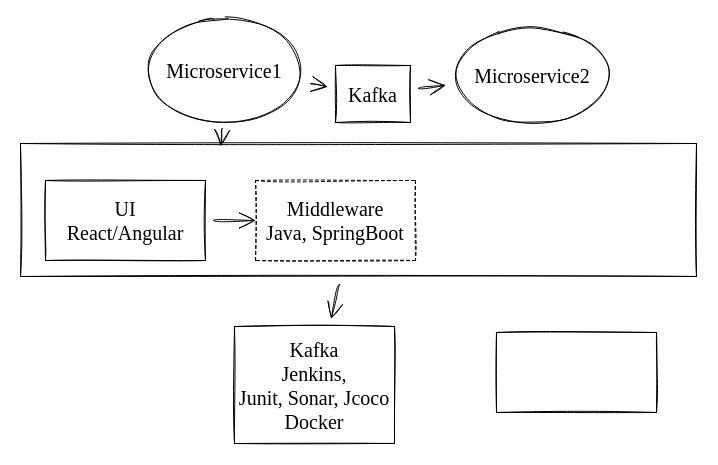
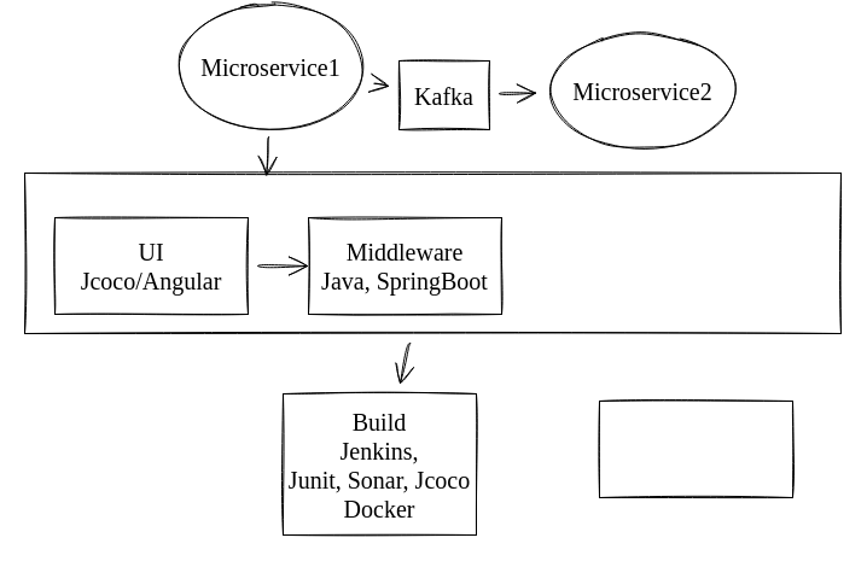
- <mxCell id="10" value="Microservice1" style="ellipse;whiteSpace=wrap;html=1;sketch=1;hachureGap=4;pointerEvents=0;fontFamily=Architects Daughter;fontSource=https%3A%2F%2Ffonts.googleapis.com%2Fcss%3Ffamily%3DArchitects%2BDaughter;fontSize=20;" vertex="1" parent="1"><mxGeometry x="144" y="20" width="160" height="100" as="geometry" /></mxCell>
+ <mxCell id="10" value="Microservice1" style="ellipse;whiteSpace=wrap;html=1;sketch=1;hachureGap=4;pointerEvents=0;fontFamily=Architects Daughter;fontSource=https%3A%2F%2Ffonts.googleapis.com%2Fcss%3Ffamily%3DArchitects%2BDaughter;fontSize=20;" vertex="1" parent="1"><mxGeometry x="144" y="5" width="160" height="100" as="geometry" /></mxCell>
- <mxCell id="13" value="Kafka" style="rounded=0;whiteSpace=wrap;html=1;sketch=1;hachureGap=4;pointerEvents=0;fontFamily=Architects Daughter;fontSource=https%3A%2F%2Ffonts.googleapis.com%2Fcss%3Ffamily%3DArchitects%2BDaughter;fontSize=20;" vertex="1" parent="1"><mxGeometry x="335" y="65" width="75" height="57" as="geometry" /></mxCell>
+ <mxCell id="13" value="Kafka" style="rounded=0;whiteSpace=wrap;html=1;sketch=1;hachureGap=4;pointerEvents=0;fontFamily=Architects Daughter;fontSource=https%3A%2F%2Ffonts.googleapis.com%2Fcss%3Ffamily%3DArchitects%2BDaughter;fontSize=20;" vertex="1" parent="1"><mxGeometry x="330" y="50" width="75" height="57" as="geometry" /></mxCell>
- <mxCell id="5" value="UI&lt;br&gt;React/Angular" style="rounded=0;whiteSpace=wrap;html=1;sketch=1;hachureGap=4;pointerEvents=0;fontFamily=Architects Daughter;fontSource=https%3A%2F%2Ffonts.googleapis.com%2Fcss%3Ffamily%3DArchitects%2BDaughter;fontSize=20;" vertex="1" parent="1"><mxGeometry x="45" y="180" width="160" height="80" as="geometry" /></mxCell>
+ <mxCell id="5" value="UI&lt;br&gt;Jcoco/Angular" style="rounded=0;whiteSpace=wrap;html=1;sketch=1;hachureGap=4;pointerEvents=0;fontFamily=Architects Daughter;fontSource=https%3A%2F%2Ffonts.googleapis.com%2Fcss%3Ffamily%3DArchitects%2BDaughter;fontSize=20;" vertex="1" parent="1"><mxGeometry x="45" y="180" width="160" height="80" as="geometry" /></mxCell>
- <mxCell id="6" value="Middleware&lt;br&gt;Java, SpringBoot" style="rounded=0;whiteSpace=wrap;html=1;sketch=1;hachureGap=4;pointerEvents=0;fontFamily=Architects Daughter;fontSource=https%3A%2F%2Ffonts.googleapis.com%2Fcss%3Ffamily%3DArchitects%2BDaughter;fontSize=20;dashed=1;" vertex="1" parent="1"><mxGeometry x="255" y="180" width="160" height="80" as="geometry" /></mxCell>
+ <mxCell id="6" value="Middleware&lt;br&gt;Java, SpringBoot" style="rounded=0;whiteSpace=wrap;html=1;sketch=1;hachureGap=4;pointerEvents=0;fontFamily=Architects Daughter;fontSource=https%3A%2F%2Ffonts.googleapis.com%2Fcss%3Ffamily%3DArchitects%2BDaughter;fontSize=20;" vertex="1" parent="1"><mxGeometry x="255" y="180" width="160" height="80" as="geometry" /></mxCell>
- <mxCell id="7" value="Kafka&lt;br&gt;Jenkins,&lt;br&gt;Junit, Sonar, Jcoco&lt;br&gt;Docker" style="rounded=0;whiteSpace=wrap;html=1;sketch=1;hachureGap=4;pointerEvents=0;fontFamily=Architects Daughter;fontSource=https%3A%2F%2Ffonts.googleapis.com%2Fcss%3Ffamily%3DArchitects%2BDaughter;fontSize=20;" vertex="1" parent="1"><mxGeometry x="234" y="326" width="160" height="117" as="geometry" /></mxCell>
+ <mxCell id="7" value="Build&lt;br&gt;Jenkins,&lt;br&gt;Junit, Sonar, Jcoco&lt;br&gt;Docker" style="rounded=0;whiteSpace=wrap;html=1;sketch=1;hachureGap=4;pointerEvents=0;fontFamily=Architects Daughter;fontSource=https%3A%2F%2Ffonts.googleapis.com%2Fcss%3Ffamily%3DArchitects%2BDaughter;fontSize=20;" vertex="1" parent="1"><mxGeometry x="234" y="326" width="160" height="117" as="geometry" /></mxCell>
